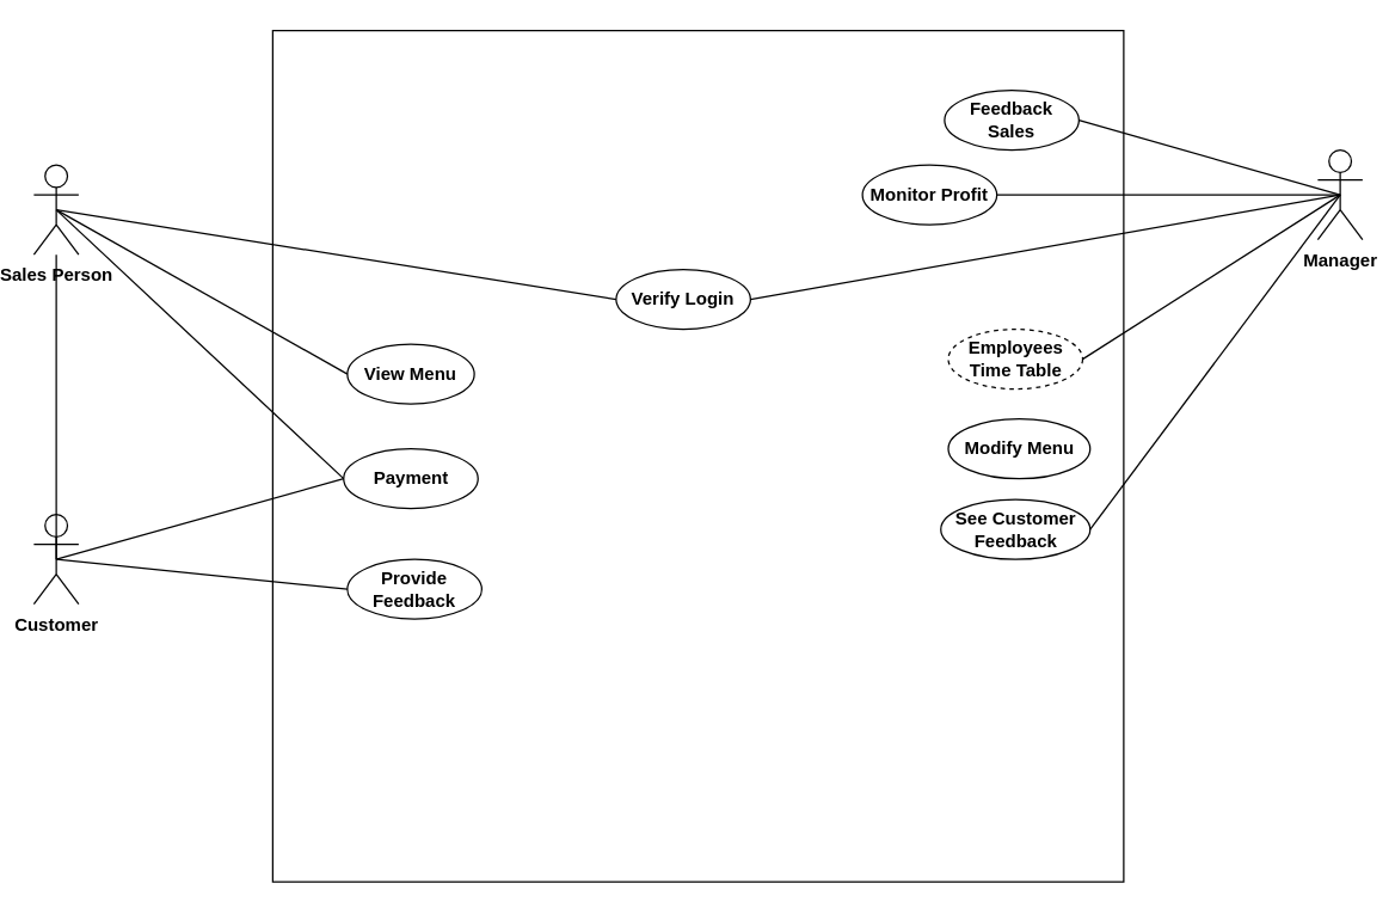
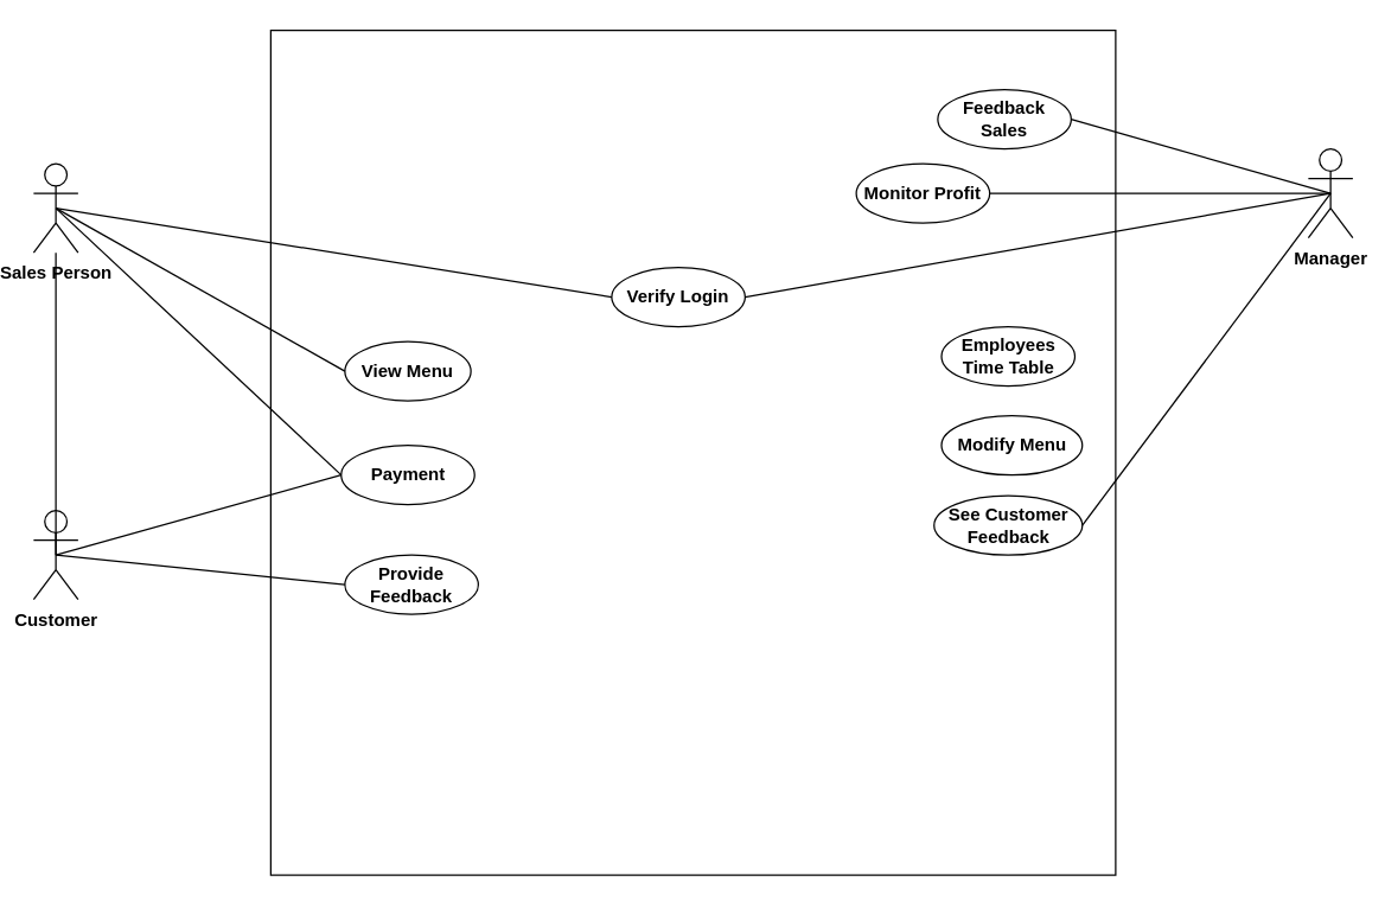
- <mxCell id="12" value="" style="endArrow=none;html=1;rounded=0;entryX=0.5;entryY=0.5;entryDx=0;entryDy=0;entryPerimeter=0;exitX=1;exitY=0.5;exitDx=0;exitDy=0;" edge="1" parent="1" source="11" target="5"><mxGeometry width="50" height="50" relative="1" as="geometry"><mxPoint x="420" y="280" as="sourcePoint" /><mxPoint x="470" y="230" as="targetPoint" /></mxGeometry></mxCell>
- <mxCell id="11" value="&lt;b&gt;Employees Time Table&lt;/b&gt;" style="ellipse;whiteSpace=wrap;html=1;dashed=1;" vertex="1" parent="1"><mxGeometry x="632.5" y="220" width="90" height="40" as="geometry" /></mxCell>
+ <mxCell id="11" value="&lt;b&gt;Employees Time Table&lt;/b&gt;" style="ellipse;whiteSpace=wrap;html=1;" vertex="1" parent="1"><mxGeometry x="632.5" y="220" width="90" height="40" as="geometry" /></mxCell>
